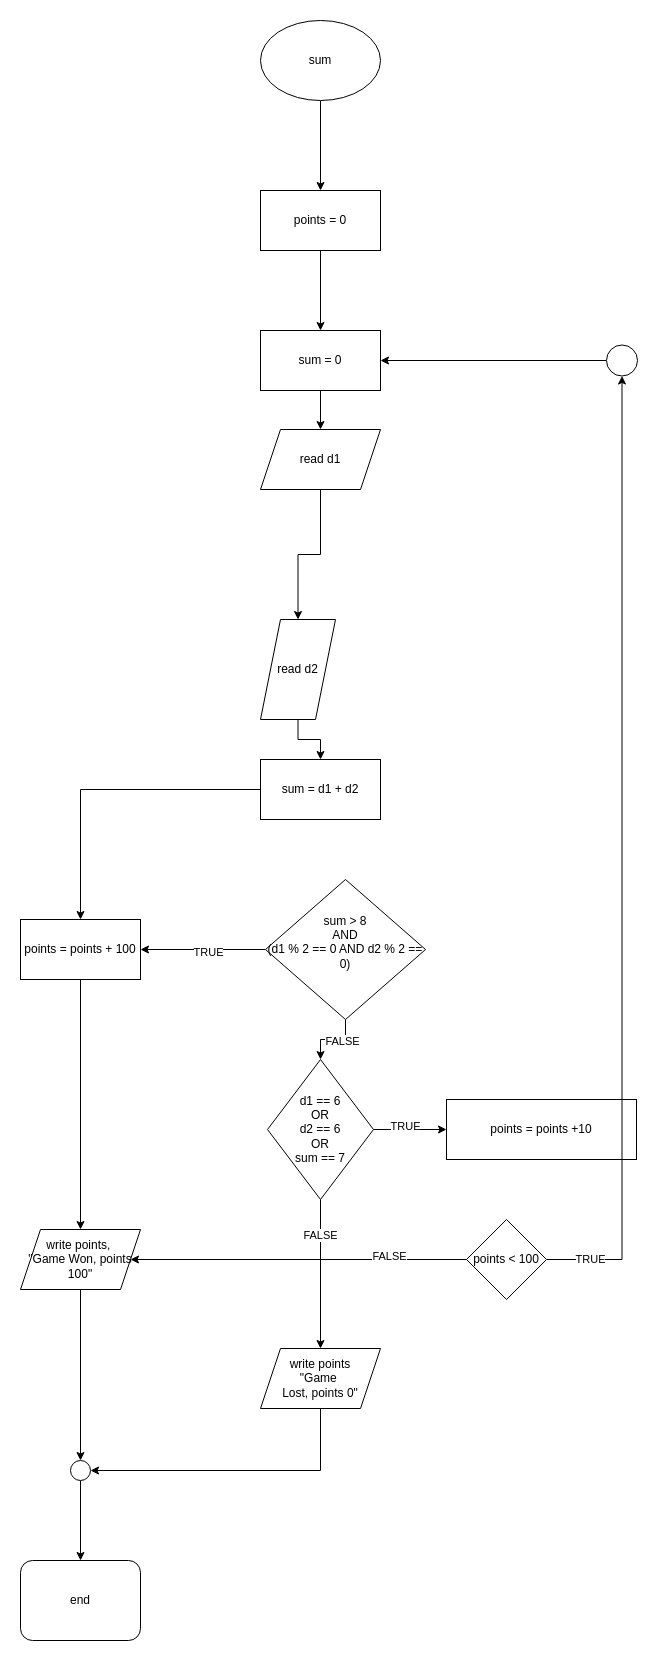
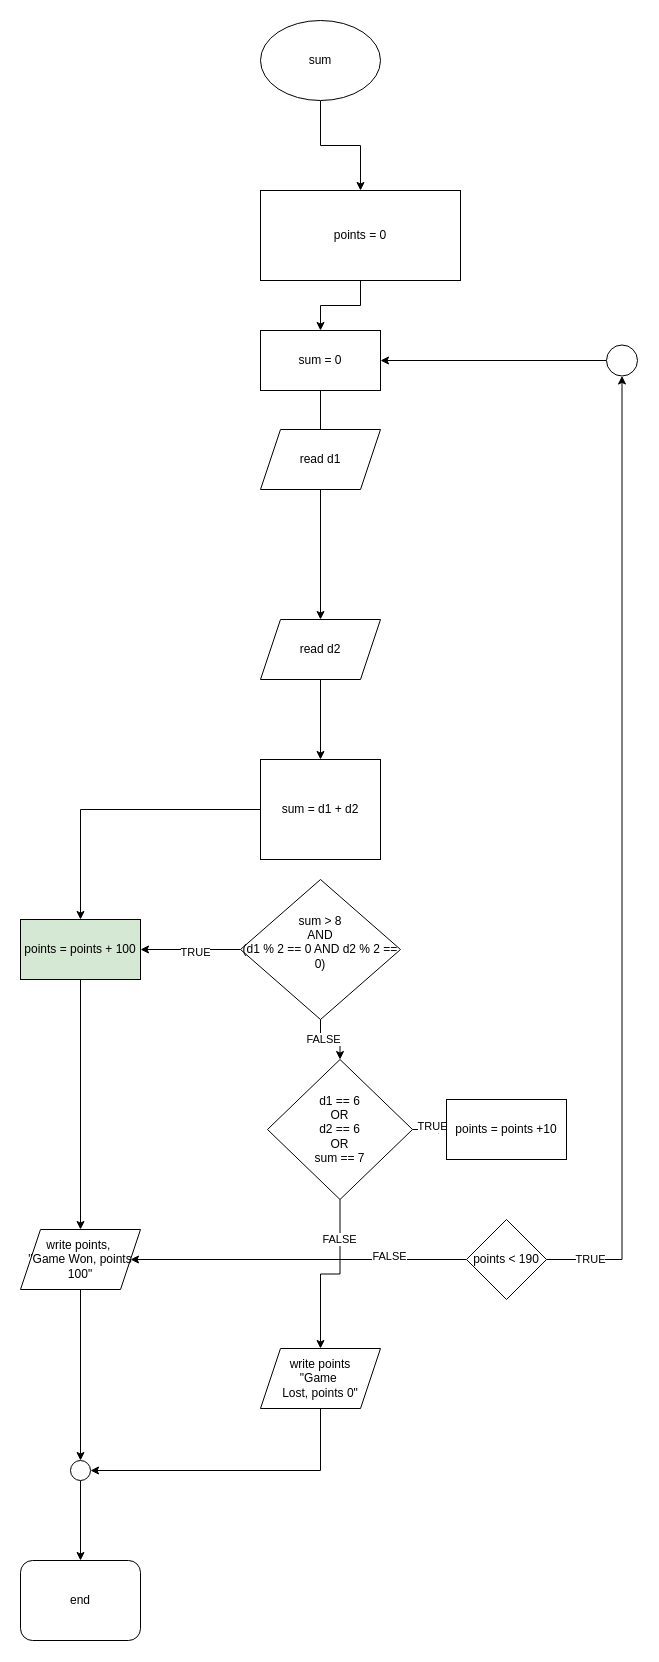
- <mxCell id="5" value="points = 0" style="whiteSpace=wrap;html=1;" vertex="1" parent="1"><mxGeometry x="260" y="190" width="120" height="60" as="geometry" /></mxCell>
+ <mxCell id="5" value="points = 0" style="whiteSpace=wrap;html=1;" vertex="1" parent="1"><mxGeometry x="260" y="190" width="200" height="90" as="geometry" /></mxCell>
- <mxCell id="27" style="edgeStyle=orthogonalEdgeStyle;rounded=0;orthogonalLoop=1;jettySize=auto;html=1;exitX=0.5;exitY=1;exitDx=0;exitDy=0;entryX=0.5;entryY=0;entryDx=0;entryDy=0;" edge="1" parent="1" source="28" target="7"><mxGeometry relative="1" as="geometry" /></mxCell>
+ <mxCell id="27" style="edgeStyle=orthogonalEdgeStyle;rounded=0;orthogonalLoop=1;jettySize=auto;html=1;exitX=0.5;exitY=1;exitDx=0;exitDy=0;entryX=0.5;entryY=0;entryDx=0;entryDy=0;endArrow=none;" edge="1" parent="1" source="28" target="7"><mxGeometry relative="1" as="geometry" /></mxCell>
- <mxCell id="9" value="read d2" style="shape=parallelogram;perimeter=parallelogramPerimeter;whiteSpace=wrap;html=1;fixedSize=1;" vertex="1" parent="1"><mxGeometry x="260" y="619" width="75" height="100" as="geometry" /></mxCell>
+ <mxCell id="9" value="read d2" style="shape=parallelogram;perimeter=parallelogramPerimeter;whiteSpace=wrap;html=1;fixedSize=1;" vertex="1" parent="1"><mxGeometry x="260" y="619" width="120" height="60" as="geometry" /></mxCell>
- <mxCell id="11" value="sum = d1 + d2" style="whiteSpace=wrap;html=1;" vertex="1" parent="1"><mxGeometry x="260" y="759" width="120" height="60" as="geometry" /></mxCell>
+ <mxCell id="11" value="sum = d1 + d2" style="whiteSpace=wrap;html=1;" vertex="1" parent="1"><mxGeometry x="260" y="759" width="120" height="100" as="geometry" /></mxCell>
- <mxCell id="26" value="points = points + 100" style="whiteSpace=wrap;html=1;" vertex="1" parent="1"><mxGeometry x="20" y="919" width="120" height="60" as="geometry" /></mxCell>
+ <mxCell id="26" value="points = points + 100" style="whiteSpace=wrap;html=1;fillColor=#d5e8d4;" vertex="1" parent="1"><mxGeometry x="20" y="919" width="120" height="60" as="geometry" /></mxCell>
- <mxCell id="16" value="sum &amp;gt; 8&lt;div&gt;&lt;span style=&quot;background-color: transparent; color: light-dark(rgb(0, 0, 0), rgb(255, 255, 255));&quot;&gt;AND&lt;/span&gt;&lt;div&gt;(d1 % 2 == 0 AND d2 % 2 == 0)&lt;/div&gt;&lt;div&gt;&lt;br&gt;&lt;/div&gt;&lt;/div&gt;" style="rhombus;whiteSpace=wrap;html=1;" vertex="1" parent="1"><mxGeometry x="265" y="879" width="160" height="140" as="geometry" /></mxCell>
+ <mxCell id="16" value="sum &amp;gt; 8&lt;div&gt;&lt;span style=&quot;background-color: transparent; color: light-dark(rgb(0, 0, 0), rgb(255, 255, 255));&quot;&gt;AND&lt;/span&gt;&lt;div&gt;(d1 % 2 == 0 AND d2 % 2 == 0)&lt;/div&gt;&lt;div&gt;&lt;br&gt;&lt;/div&gt;&lt;/div&gt;" style="rhombus;whiteSpace=wrap;html=1;" vertex="1" parent="1"><mxGeometry x="240" y="879" width="160" height="140" as="geometry" /></mxCell>
- <mxCell id="21" value="d1 == 6&lt;div&gt;OR&lt;/div&gt;&lt;div&gt;d2 == 6&lt;/div&gt;&lt;div&gt;OR&lt;/div&gt;&lt;div&gt;sum == 7&lt;/div&gt;" style="rhombus;whiteSpace=wrap;html=1;" vertex="1" parent="1"><mxGeometry x="267" y="1059" width="106" height="140" as="geometry" /></mxCell>
+ <mxCell id="21" value="d1 == 6&lt;div&gt;OR&lt;/div&gt;&lt;div&gt;d2 == 6&lt;/div&gt;&lt;div&gt;OR&lt;/div&gt;&lt;div&gt;sum == 7&lt;/div&gt;" style="rhombus;whiteSpace=wrap;html=1;" vertex="1" parent="1"><mxGeometry x="267" y="1059" width="145" height="140" as="geometry" /></mxCell>
- <mxCell id="22" value="points = points +10" style="whiteSpace=wrap;html=1;" vertex="1" parent="1"><mxGeometry x="446" y="1099" width="190" height="60" as="geometry" /></mxCell>
+ <mxCell id="22" value="points = points +10" style="whiteSpace=wrap;html=1;" vertex="1" parent="1"><mxGeometry x="446" y="1099" width="120" height="60" as="geometry" /></mxCell>
- <mxCell id="33" value="points &amp;lt; 100" style="rhombus;whiteSpace=wrap;html=1;" vertex="1" parent="1"><mxGeometry x="466" y="1219" width="80" height="80" as="geometry" /></mxCell>
+ <mxCell id="33" value="points &amp;lt; 190" style="rhombus;whiteSpace=wrap;html=1;" vertex="1" parent="1"><mxGeometry x="466" y="1219" width="80" height="80" as="geometry" /></mxCell>
